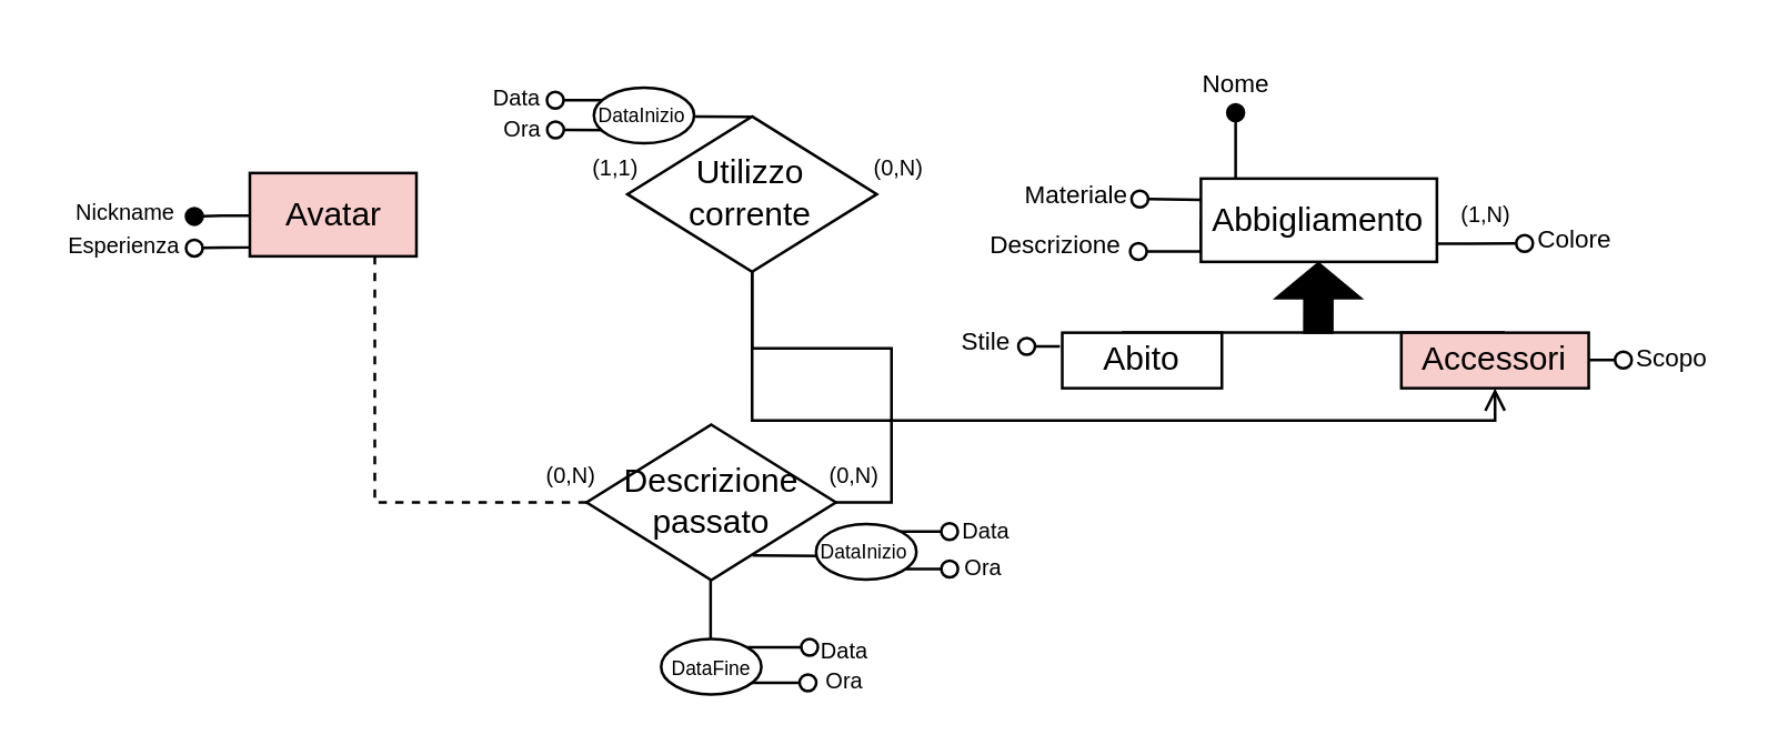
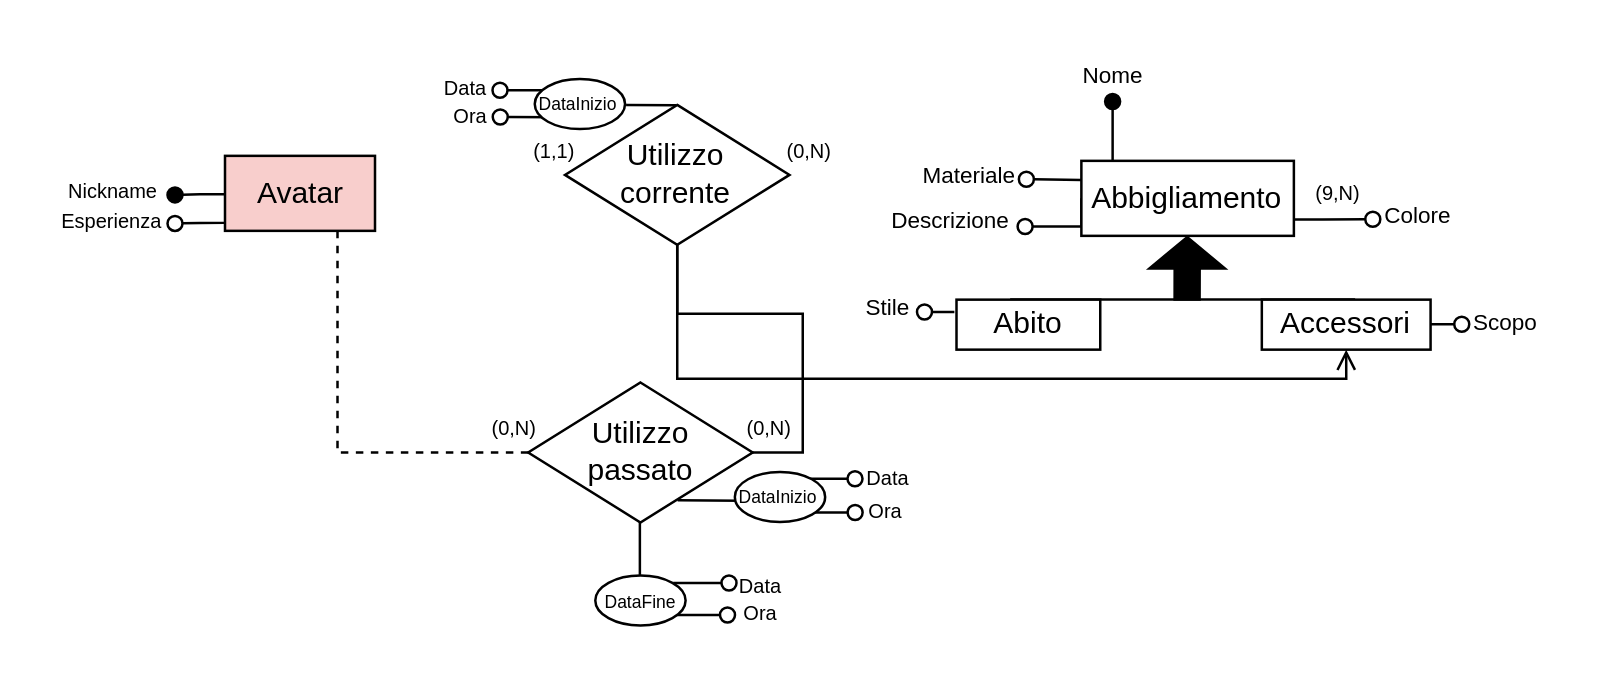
- <mxCell id="6" value="&lt;font style=&quot;font-size: 8px;&quot;&gt;(1,N)&lt;/font&gt;" style="text;html=1;align=center;verticalAlign=middle;whiteSpace=wrap;rounded=1;strokeColor=none;glass=0;" parent="1" vertex="1"><mxGeometry x="509.55" y="68.84" width="50" height="15" as="geometry" /></mxCell>
+ <mxCell id="6" value="&lt;font style=&quot;font-size: 8px;&quot;&gt;(9,N)&lt;/font&gt;" style="text;html=1;align=center;verticalAlign=middle;whiteSpace=wrap;rounded=1;strokeColor=none;glass=0;" parent="1" vertex="1"><mxGeometry x="509.55" y="68.84" width="50" height="15" as="geometry" /></mxCell>
- <mxCell id="29" value="Accessori" style="whiteSpace=wrap;html=1;align=center;fillColor=#f8cecc;" parent="1" vertex="1"><mxGeometry x="504.23" y="119.36" width="67.5" height="20" as="geometry" /></mxCell>
+ <mxCell id="29" value="Accessori" style="whiteSpace=wrap;html=1;align=center;" parent="1" vertex="1"><mxGeometry x="504.23" y="119.36" width="67.5" height="20" as="geometry" /></mxCell>
- <mxCell id="49" value="Descrizione&lt;div&gt;passato&lt;/div&gt;" style="shape=rhombus;perimeter=rhombusPerimeter;whiteSpace=wrap;html=1;align=center;" parent="1" vertex="1"><mxGeometry x="210.77" y="152.49" width="89.81" height="56" as="geometry" /></mxCell>
+ <mxCell id="49" value="Utilizzo&lt;div&gt;passato&lt;/div&gt;" style="shape=rhombus;perimeter=rhombusPerimeter;whiteSpace=wrap;html=1;align=center;" parent="1" vertex="1"><mxGeometry x="210.77" y="152.49" width="89.81" height="56" as="geometry" /></mxCell>
